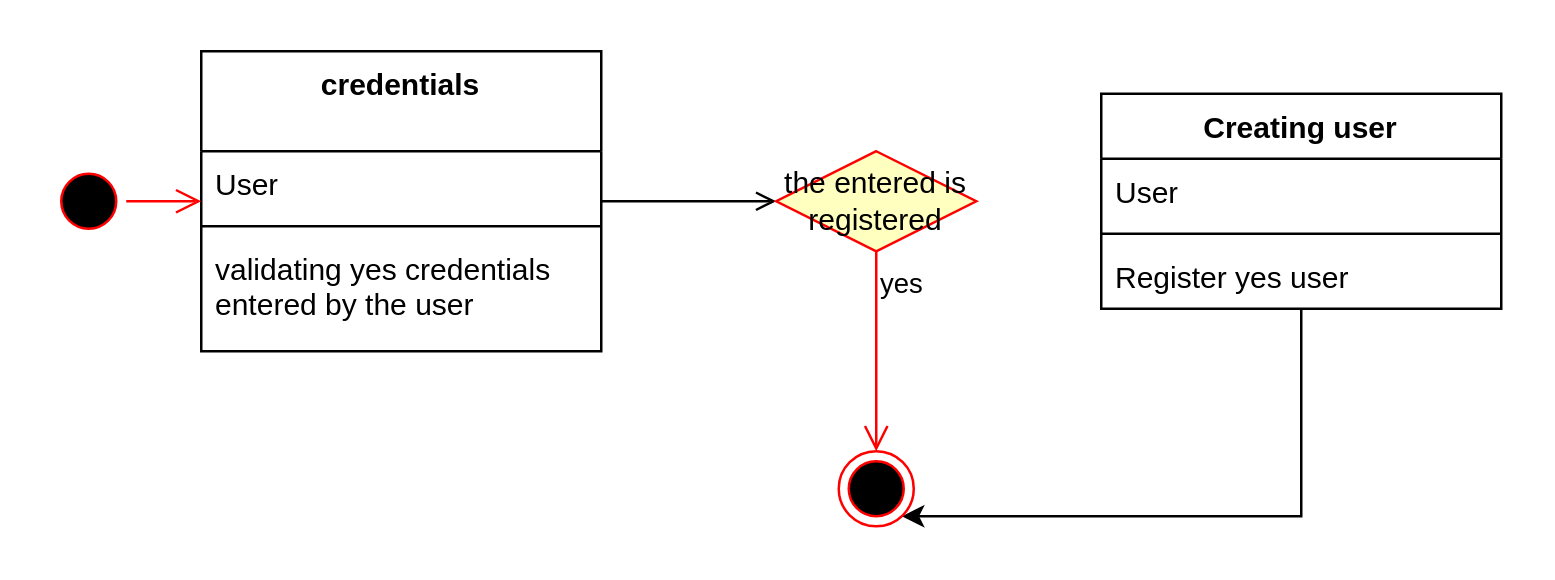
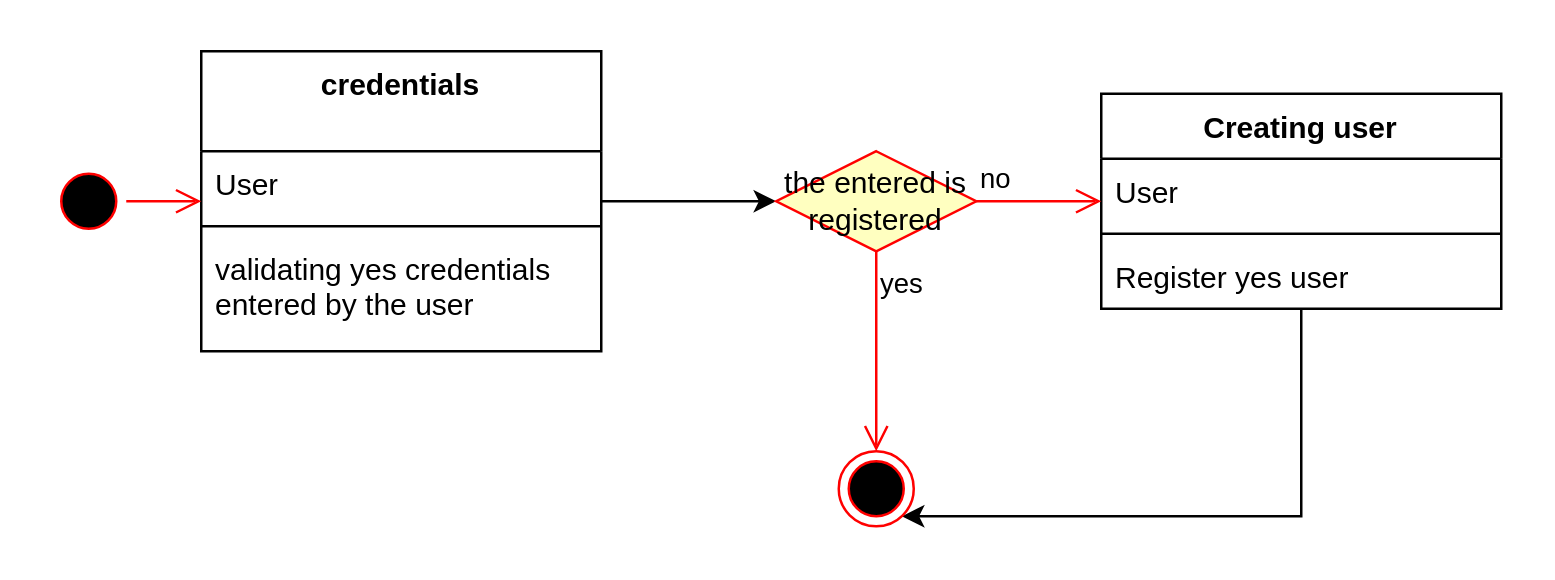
- <mxCell id="7" style="edgeStyle=orthogonalEdgeStyle;rounded=0;orthogonalLoop=1;jettySize=auto;html=1;endArrow=open;" edge="1" parent="1" source="8" target="12"><mxGeometry relative="1" as="geometry" /></mxCell>
+ <mxCell id="7" style="edgeStyle=orthogonalEdgeStyle;rounded=0;orthogonalLoop=1;jettySize=auto;html=1;" edge="1" parent="1" source="8" target="12"><mxGeometry relative="1" as="geometry" /></mxCell>
+ <mxCell id="13" value="no" style="edgeStyle=orthogonalEdgeStyle;html=1;align=left;verticalAlign=bottom;endArrow=open;endSize=8;strokeColor=#ff0000;rounded=0;" edge="1" source="12" parent="1" target="3"><mxGeometry x="-1" relative="1" as="geometry"><mxPoint x="374" y="290" as="targetPoint" /></mxGeometry></mxCell>
